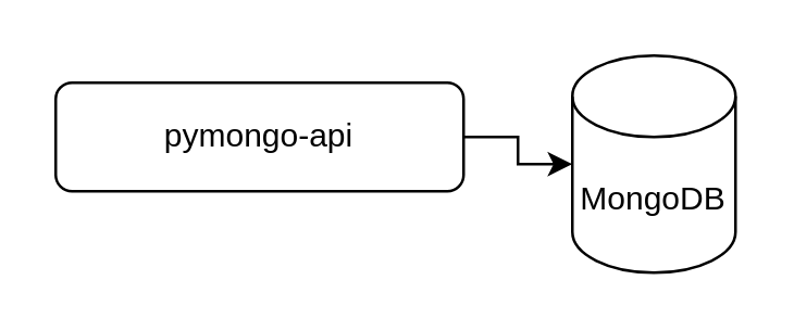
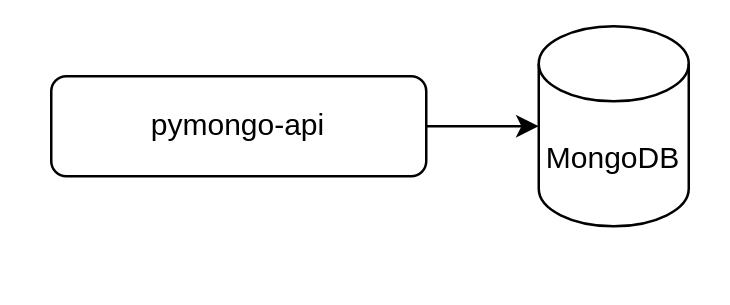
- <mxCell id="2" value="MongoDB" style="shape=cylinder3;whiteSpace=wrap;html=1;boundedLbl=1;backgroundOutline=1;size=15;" parent="1" vertex="1"><mxGeometry x="210" y="20" width="60" height="80" as="geometry" /></mxCell>
+ <mxCell id="2" value="MongoDB" style="shape=cylinder3;whiteSpace=wrap;html=1;boundedLbl=1;backgroundOutline=1;size=15;" parent="1" vertex="1"><mxGeometry x="215" y="10" width="60" height="80" as="geometry" /></mxCell>
